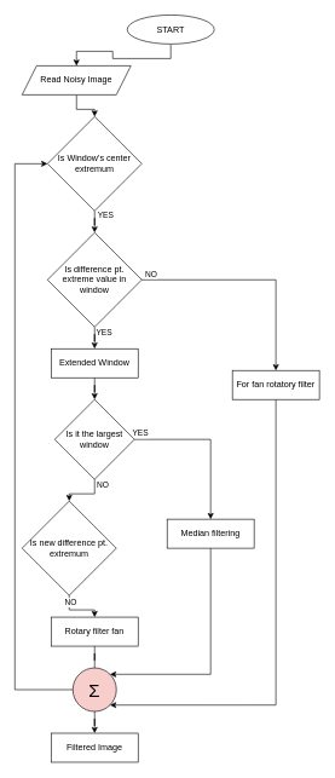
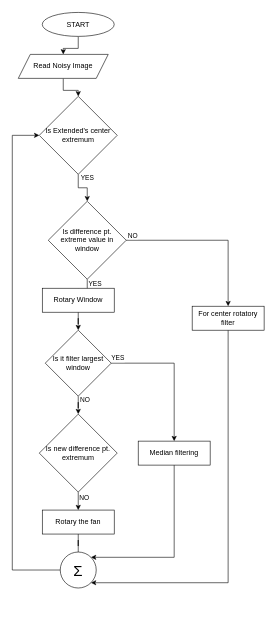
- <mxCell id="3" value="START" style="ellipse;whiteSpace=wrap;html=1;" vertex="1" parent="1"><mxGeometry x="175" y="20" width="120" height="40" as="geometry" /></mxCell>
+ <mxCell id="3" value="START" style="ellipse;whiteSpace=wrap;html=1;" vertex="1" parent="1"><mxGeometry x="70" y="20" width="120" height="40" as="geometry" /></mxCell>
- <mxCell id="8" value="Is Window's center extremum" style="rhombus;whiteSpace=wrap;html=1;" vertex="1" parent="1"><mxGeometry x="65" y="160" width="130" height="130" as="geometry" /></mxCell>
+ <mxCell id="8" value="Is Extended's center extremum" style="rhombus;whiteSpace=wrap;html=1;" vertex="1" parent="1"><mxGeometry x="65" y="160" width="130" height="130" as="geometry" /></mxCell>
- <mxCell id="13" value="Is difference pt. extreme value in window" style="rhombus;whiteSpace=wrap;html=1;" vertex="1" parent="1"><mxGeometry x="65" y="320" width="130" height="130" as="geometry" /></mxCell>
+ <mxCell id="13" value="Is difference pt. extreme value in window" style="rhombus;whiteSpace=wrap;html=1;" vertex="1" parent="1"><mxGeometry x="80" y="335" width="130" height="130" as="geometry" /></mxCell>
- <mxCell id="15" value="Extended Window" style="whiteSpace=wrap;html=1;" vertex="1" parent="1"><mxGeometry x="70" y="480" width="120" height="40" as="geometry" /></mxCell>
+ <mxCell id="15" value="Rotary Window" style="whiteSpace=wrap;html=1;" vertex="1" parent="1"><mxGeometry x="70" y="480" width="120" height="40" as="geometry" /></mxCell>
- <mxCell id="31" value="For fan rotatory filter" style="whiteSpace=wrap;html=1;" vertex="1" parent="1"><mxGeometry x="320" y="510" width="120" height="40" as="geometry" /></mxCell>
+ <mxCell id="31" value="For center rotatory filter" style="whiteSpace=wrap;html=1;" vertex="1" parent="1"><mxGeometry x="320" y="510" width="120" height="40" as="geometry" /></mxCell>
- <mxCell id="20" value="Is it the largest window" style="rhombus;whiteSpace=wrap;html=1;" vertex="1" parent="1"><mxGeometry x="75" y="550" width="110" height="110" as="geometry" /></mxCell>
+ <mxCell id="20" value="Is it filter largest window" style="rhombus;whiteSpace=wrap;html=1;" vertex="1" parent="1"><mxGeometry x="75" y="550" width="110" height="110" as="geometry" /></mxCell>
- <mxCell id="29" value="Median filtering" style="whiteSpace=wrap;html=1;" vertex="1" parent="1"><mxGeometry x="230" y="715" width="120" height="40" as="geometry" /></mxCell>
+ <mxCell id="29" value="Median filtering" style="whiteSpace=wrap;html=1;" vertex="1" parent="1"><mxGeometry x="230" y="735" width="120" height="40" as="geometry" /></mxCell>
- <mxCell id="22" value="Is new difference pt. extremum" style="rhombus;whiteSpace=wrap;html=1;aspect=fixed;" vertex="1" parent="1"><mxGeometry x="30" y="690" width="130" height="130" as="geometry" /></mxCell>
+ <mxCell id="22" value="Is new difference pt. extremum" style="rhombus;whiteSpace=wrap;html=1;aspect=fixed;" vertex="1" parent="1"><mxGeometry x="65" y="690" width="130" height="130" as="geometry" /></mxCell>
- <mxCell id="24" value="Rotary filter fan" style="rounded=0;whiteSpace=wrap;html=1;" vertex="1" parent="1"><mxGeometry x="70" y="850" width="120" height="40" as="geometry" /></mxCell>
+ <mxCell id="24" value="Rotary the fan" style="rounded=0;whiteSpace=wrap;html=1;" vertex="1" parent="1"><mxGeometry x="70" y="850" width="120" height="40" as="geometry" /></mxCell>
- <mxCell id="27" value="&lt;font style=&quot;font-size: 25px;&quot;&gt;Σ&lt;/font&gt;" style="ellipse;whiteSpace=wrap;html=1;rounded=0;fillColor=#f8cecc;" vertex="1" parent="1"><mxGeometry x="100" y="920" width="60" height="60" as="geometry" /></mxCell>
+ <mxCell id="27" value="&lt;font style=&quot;font-size: 25px;&quot;&gt;Σ&lt;/font&gt;" style="ellipse;whiteSpace=wrap;html=1;rounded=0;" vertex="1" parent="1"><mxGeometry x="100" y="920" width="60" height="60" as="geometry" /></mxCell>
- <mxCell id="26" value="" style="edgeStyle=orthogonalEdgeStyle;rounded=0;orthogonalLoop=1;jettySize=auto;html=1;" edge="1" parent="1" source="27" target="32"><mxGeometry relative="1" as="geometry" /></mxCell>
- <mxCell id="32" value="Filtered Image" style="whiteSpace=wrap;html=1;rounded=0;" vertex="1" parent="1"><mxGeometry x="70" y="1010" width="120" height="40" as="geometry" /></mxCell>
